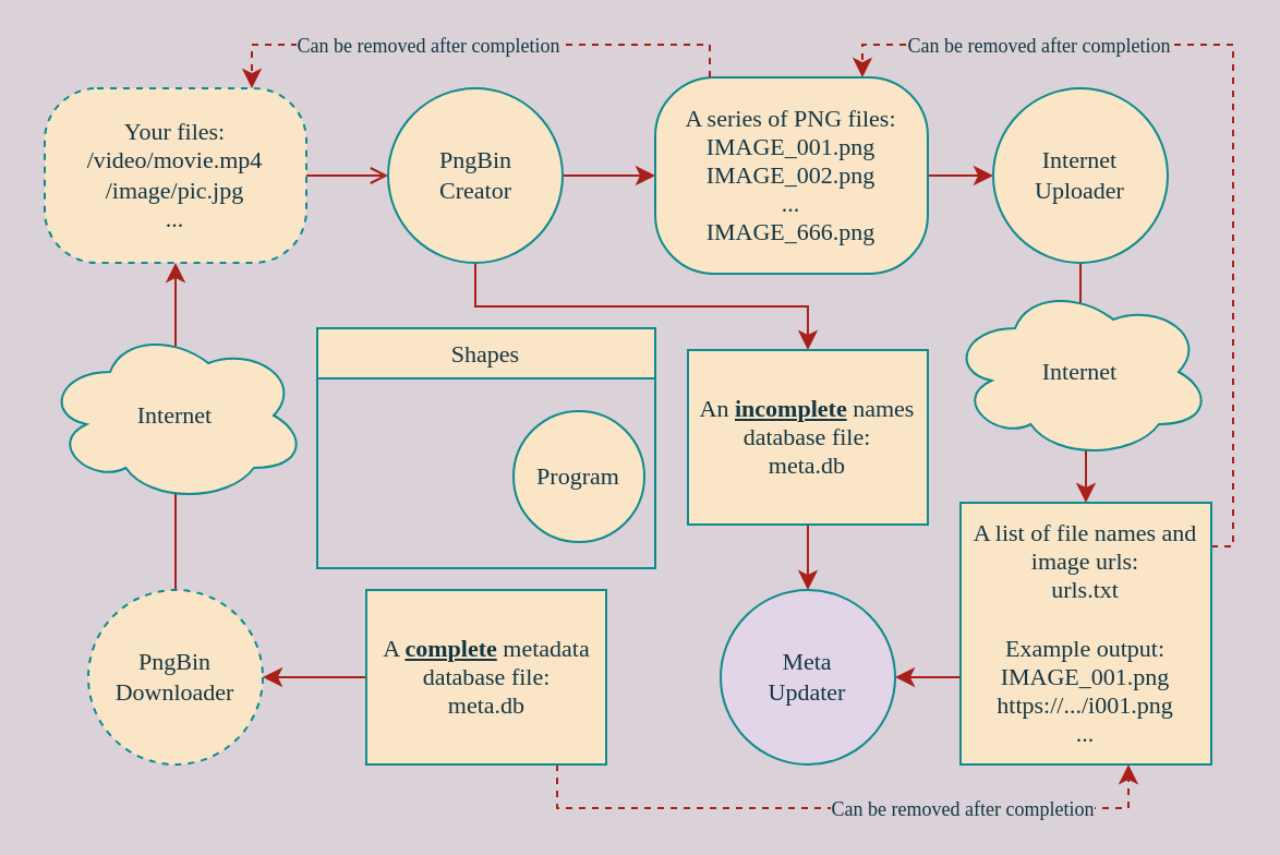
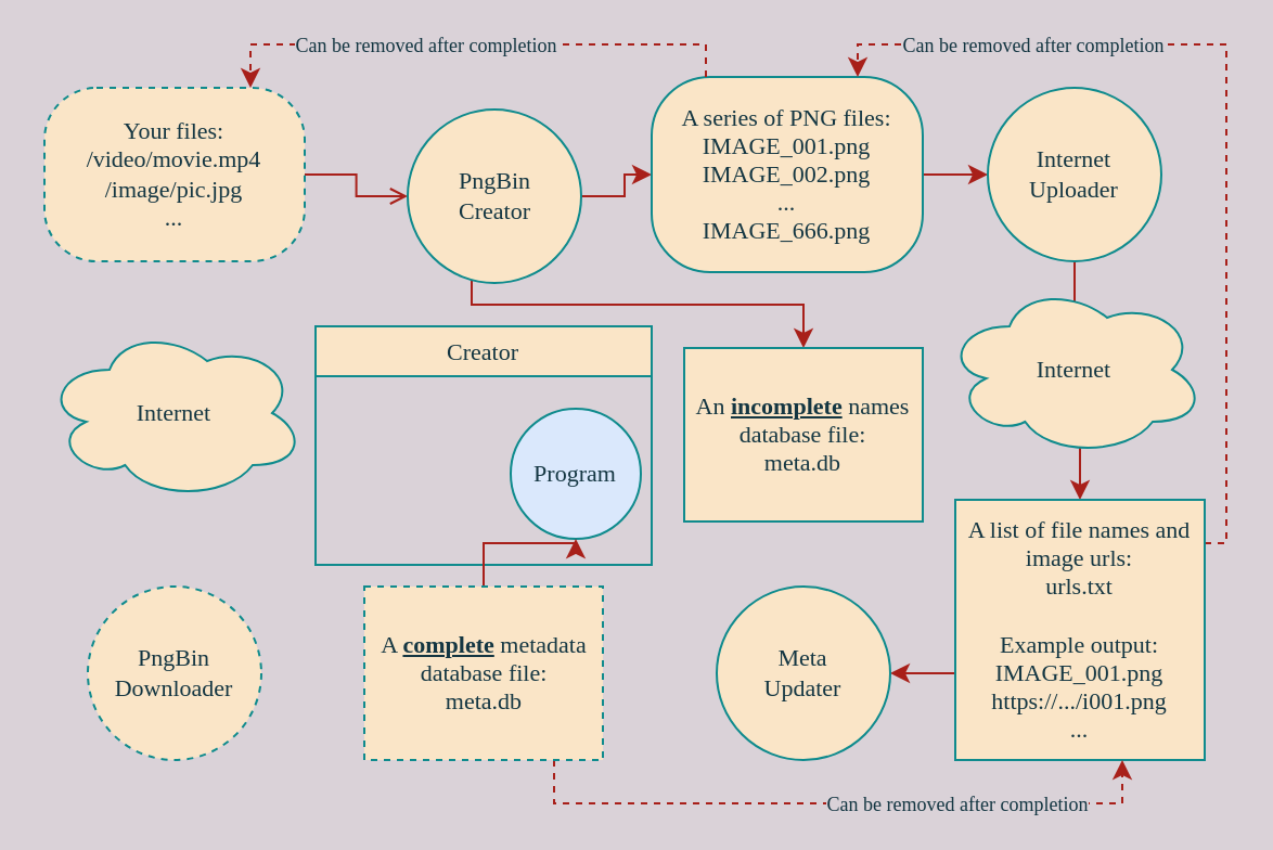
- <mxCell id="7" value="&lt;div style=&quot;font-size: 11px;&quot;&gt;PngBin&lt;/div&gt;&lt;div style=&quot;font-size: 11px;&quot;&gt;Creator&lt;/div&gt;" style="ellipse;whiteSpace=wrap;html=1;aspect=fixed;fontStyle=0;verticalAlign=middle;fillColor=#FAE5C7;strokeColor=#0F8B8D;fontColor=#143642;fontFamily=Tahoma;fontSize=11;" parent="1" vertex="1"><mxGeometry x="177.5" y="40" width="80" height="80" as="geometry" /></mxCell>
+ <mxCell id="7" value="&lt;div style=&quot;font-size: 11px;&quot;&gt;PngBin&lt;/div&gt;&lt;div style=&quot;font-size: 11px;&quot;&gt;Creator&lt;/div&gt;" style="ellipse;whiteSpace=wrap;html=1;aspect=fixed;fontStyle=0;verticalAlign=middle;fillColor=#FAE5C7;strokeColor=#0F8B8D;fontColor=#143642;fontFamily=Tahoma;fontSize=11;" parent="1" vertex="1"><mxGeometry x="187.5" y="50" width="80" height="80" as="geometry" /></mxCell>
- <mxCell id="25" value="Shapes" style="swimlane;strokeWidth=1;fontStyle=0;fillColor=#FAE5C7;strokeColor=#0F8B8D;fontColor=#143642;fontFamily=Tahoma;fontSize=11;" parent="1" vertex="1"><mxGeometry x="145" y="150" width="155" height="110" as="geometry"><mxRectangle x="225" y="410" width="80" height="23" as="alternateBounds" /></mxGeometry></mxCell>
+ <mxCell id="25" value="Creator" style="swimlane;strokeWidth=1;fontStyle=0;fillColor=#FAE5C7;strokeColor=#0F8B8D;fontColor=#143642;fontFamily=Tahoma;fontSize=11;" parent="1" vertex="1"><mxGeometry x="145" y="150" width="155" height="110" as="geometry"><mxRectangle x="225" y="410" width="80" height="23" as="alternateBounds" /></mxGeometry></mxCell>
- <mxCell id="26" value="&lt;div style=&quot;font-size: 11px;&quot;&gt;Program&lt;/div&gt;" style="ellipse;whiteSpace=wrap;html=1;aspect=fixed;strokeWidth=1;fontStyle=0;fillColor=#FAE5C7;strokeColor=#0F8B8D;fontColor=#143642;fontFamily=Tahoma;fontSize=11;" parent="25" vertex="1"><mxGeometry x="90" y="38" width="60" height="60" as="geometry" /></mxCell>
+ <mxCell id="26" value="&lt;div style=&quot;font-size: 11px;&quot;&gt;Program&lt;/div&gt;" style="ellipse;whiteSpace=wrap;html=1;aspect=fixed;strokeWidth=1;fontStyle=0;fillColor=#dae8fc;strokeColor=#0F8B8D;fontColor=#143642;fontFamily=Tahoma;fontSize=11;" parent="25" vertex="1"><mxGeometry x="90" y="38" width="60" height="60" as="geometry" /></mxCell>
- <mxCell id="18" style="edgeStyle=orthogonalEdgeStyle;rounded=0;orthogonalLoop=1;jettySize=auto;html=1;fontStyle=0;verticalAlign=middle;strokeColor=#A8201A;fontColor=#143642;fontFamily=Tahoma;fontSize=11;labelBackgroundColor=#DAD2D8;" parent="1" source="19" target="3" edge="1"><mxGeometry relative="1" as="geometry" /></mxCell>
- <mxCell id="12" style="edgeStyle=orthogonalEdgeStyle;rounded=0;orthogonalLoop=1;jettySize=auto;html=1;strokeColor=#A8201A;fontColor=#143642;fontFamily=Tahoma;fontStyle=0;fontSize=11;labelBackgroundColor=#DAD2D8;" parent="1" source="13" target="17" edge="1"><mxGeometry relative="1" as="geometry" /></mxCell>
- <mxCell id="27" style="edgeStyle=orthogonalEdgeStyle;rounded=0;orthogonalLoop=1;jettySize=auto;html=1;strokeColor=#A8201A;fontColor=#143642;fontFamily=Tahoma;fontStyle=0;fontSize=11;labelBackgroundColor=#DAD2D8;" parent="1" source="29" target="19" edge="1"><mxGeometry relative="1" as="geometry" /></mxCell>
+ <mxCell id="27" style="edgeStyle=orthogonalEdgeStyle;rounded=0;orthogonalLoop=1;jettySize=auto;html=1;strokeColor=#A8201A;fontColor=#143642;fontFamily=Tahoma;fontStyle=0;fontSize=11;labelBackgroundColor=#DAD2D8;" parent="1" source="29" target="26" edge="1"><mxGeometry relative="1" as="geometry" /></mxCell>
- <mxCell id="29" value="&lt;div style=&quot;font-size: 11px&quot;&gt;A &lt;b&gt;&lt;u style=&quot;font-size: 11px&quot;&gt;complete&lt;/u&gt;&lt;/b&gt; metadata database file:&lt;/div&gt;&lt;div style=&quot;font-size: 11px&quot;&gt; meta.db&lt;/div&gt;" style="rounded=0;whiteSpace=wrap;html=1;fontStyle=0;verticalAlign=middle;fillColor=#FAE5C7;fontColor=#143642;fontFamily=Tahoma;fontSize=11;strokeColor=#0F8B8D;" parent="1" vertex="1"><mxGeometry x="167.5" y="270" width="110" height="80" as="geometry" /></mxCell>
+ <mxCell id="29" value="&lt;div style=&quot;font-size: 11px&quot;&gt;A &lt;b&gt;&lt;u style=&quot;font-size: 11px&quot;&gt;complete&lt;/u&gt;&lt;/b&gt; metadata database file:&lt;/div&gt;&lt;div style=&quot;font-size: 11px&quot;&gt; meta.db&lt;/div&gt;" style="rounded=0;whiteSpace=wrap;html=1;fontStyle=0;verticalAlign=middle;fillColor=#FAE5C7;fontColor=#143642;fontFamily=Tahoma;fontSize=11;strokeColor=#0F8B8D;dashed=1;" parent="1" vertex="1"><mxGeometry x="167.5" y="270" width="110" height="80" as="geometry" /></mxCell>
- <mxCell id="17" value="&lt;div style=&quot;font-size: 11px;&quot;&gt;Meta&lt;br style=&quot;font-size: 11px;&quot;&gt;&lt;/div&gt;&lt;div style=&quot;font-size: 11px;&quot;&gt;Updater&lt;/div&gt;" style="ellipse;whiteSpace=wrap;html=1;aspect=fixed;fontStyle=0;verticalAlign=middle;strokeWidth=1;fillColor=#e1d5e7;strokeColor=#0F8B8D;fontColor=#143642;fontFamily=Tahoma;fontSize=11;" parent="1" vertex="1"><mxGeometry x="330" y="270" width="80" height="80" as="geometry" /></mxCell>
+ <mxCell id="17" value="&lt;div style=&quot;font-size: 11px;&quot;&gt;Meta&lt;br style=&quot;font-size: 11px;&quot;&gt;&lt;/div&gt;&lt;div style=&quot;font-size: 11px;&quot;&gt;Updater&lt;/div&gt;" style="ellipse;whiteSpace=wrap;html=1;aspect=fixed;fontStyle=0;verticalAlign=middle;strokeWidth=1;fillColor=#FAE5C7;strokeColor=#0F8B8D;fontColor=#143642;fontFamily=Tahoma;fontSize=11;" parent="1" vertex="1"><mxGeometry x="330" y="270" width="80" height="80" as="geometry" /></mxCell>
